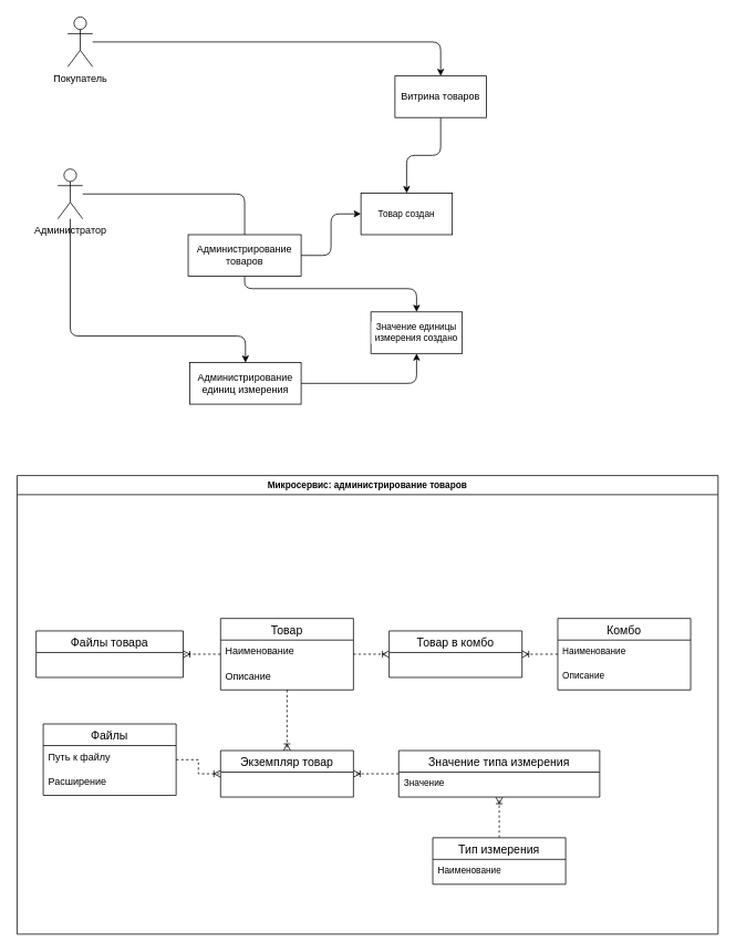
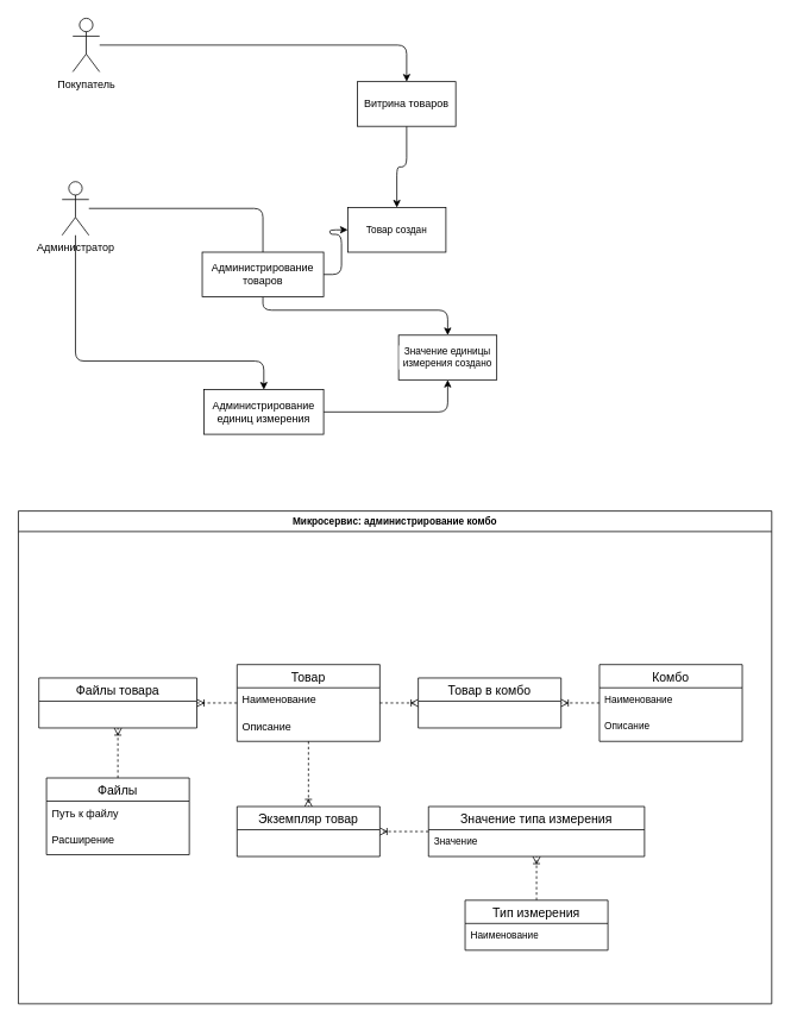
- <mxCell id="32" value="Витрина товаров" style="html=1;whiteSpace=wrap;" parent="1" vertex="1"><mxGeometry x="475" y="91" width="110" height="50" as="geometry" /></mxCell>
+ <mxCell id="32" value="Витрина товаров" style="html=1;whiteSpace=wrap;" parent="1" vertex="1"><mxGeometry x="400" y="91" width="110" height="50" as="geometry" /></mxCell>
- <mxCell id="36" value="Товар создан" style="html=1;whiteSpace=wrap;fontFamily=Helvetica;fontSize=11;fontColor=default;labelBackgroundColor=default;" parent="1" vertex="1"><mxGeometry x="434" y="232" width="110" height="50" as="geometry" /></mxCell>
+ <mxCell id="36" value="Товар создан" style="html=1;whiteSpace=wrap;fontFamily=Helvetica;fontSize=11;fontColor=default;labelBackgroundColor=default;" parent="1" vertex="1"><mxGeometry x="389" y="232" width="110" height="50" as="geometry" /></mxCell>
- <mxCell id="2" value="Микросервис: администрирование товаров" style="swimlane;whiteSpace=wrap;html=1;fontFamily=Helvetica;fontSize=11;fontColor=default;labelBackgroundColor=default;" parent="1" vertex="1"><mxGeometry x="20" y="572" width="844" height="552" as="geometry" /></mxCell>
+ <mxCell id="2" value="Микросервис: администрирование комбо" style="swimlane;whiteSpace=wrap;html=1;fontFamily=Helvetica;fontSize=11;fontColor=default;labelBackgroundColor=default;" parent="1" vertex="1"><mxGeometry x="20" y="572" width="844" height="552" as="geometry" /></mxCell>
- <mxCell id="9" style="edgeStyle=orthogonalEdgeStyle;rounded=0;orthogonalLoop=1;jettySize=auto;html=1;endArrow=ERoneToMany;endFill=0;dashed=1;" parent="2" source="10" target="20" edge="1"><mxGeometry relative="1" as="geometry" /></mxCell>
+ <mxCell id="9" style="edgeStyle=orthogonalEdgeStyle;rounded=0;orthogonalLoop=1;jettySize=auto;html=1;endArrow=ERoneToMany;endFill=0;dashed=1;" parent="2" source="10" target="13" edge="1"><mxGeometry relative="1" as="geometry" /></mxCell>
